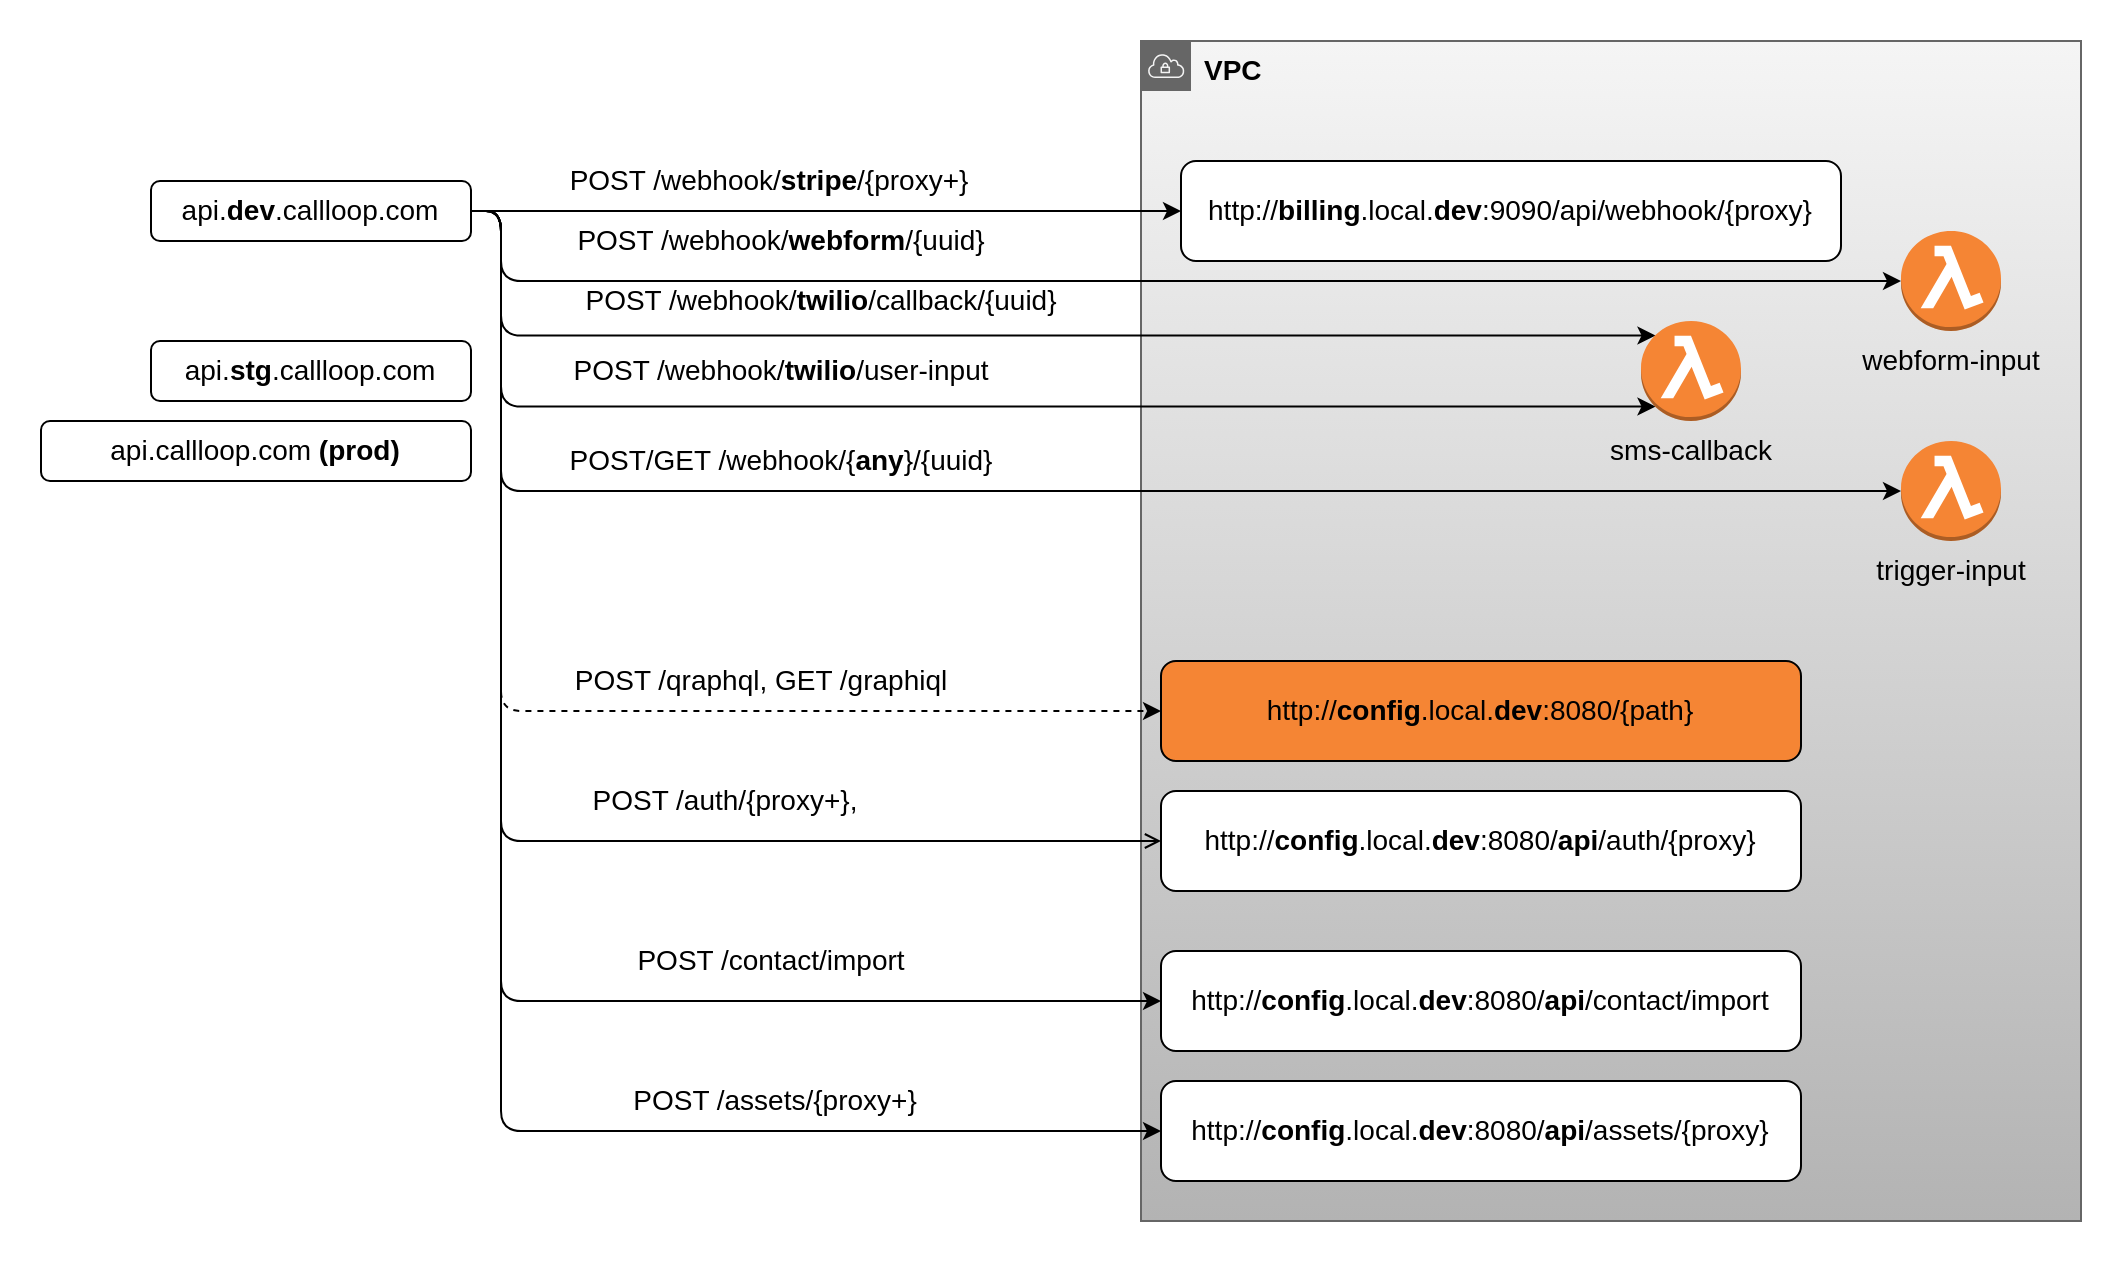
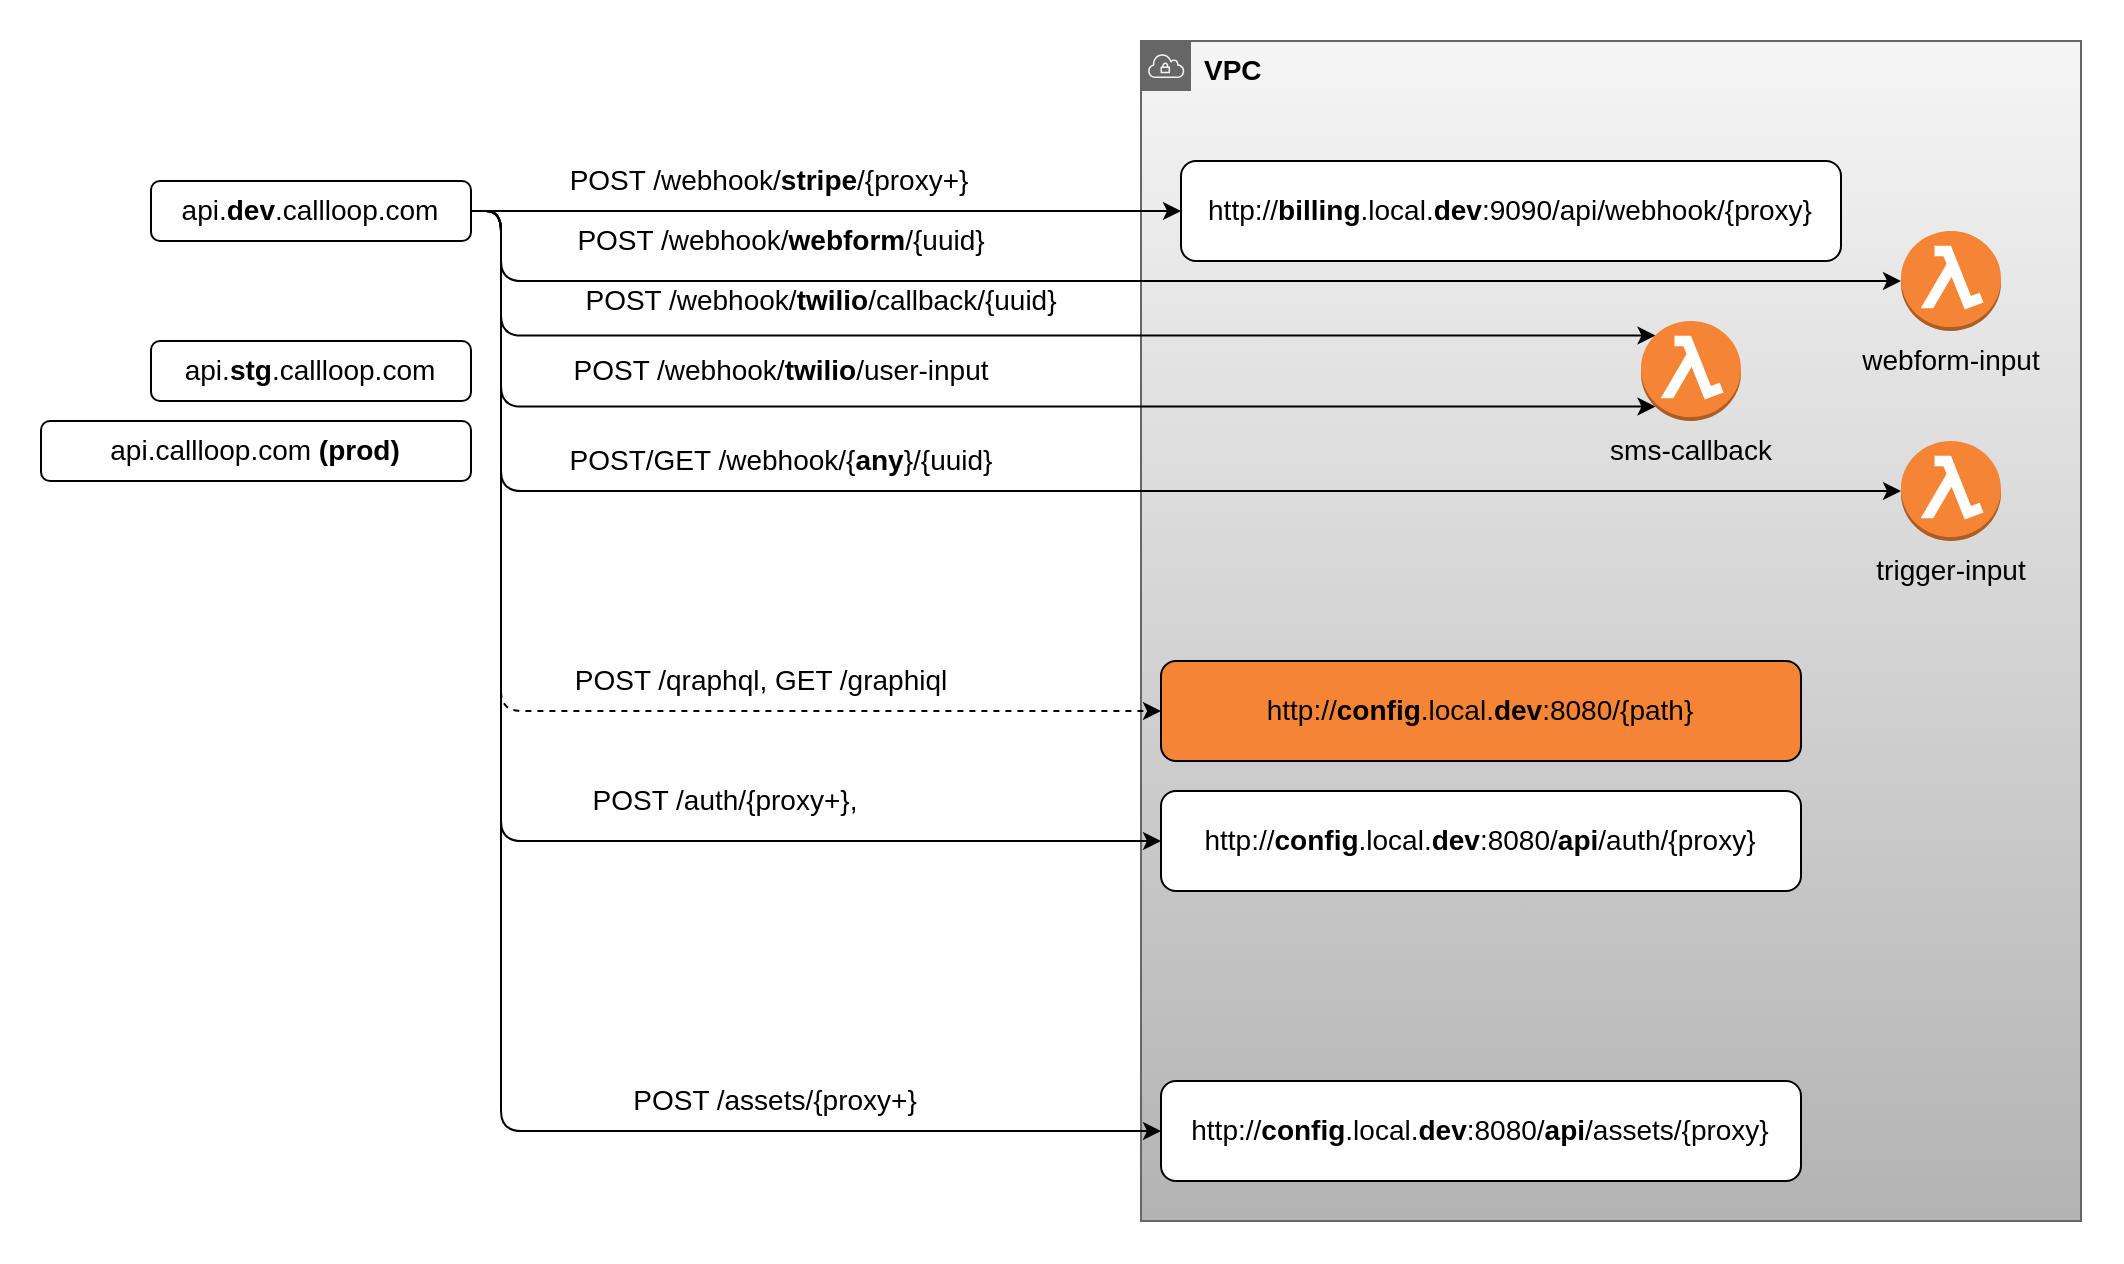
- <mxCell id="7" value="POST /auth/{proxy+}," style="edgeStyle=orthogonalEdgeStyle;rounded=1;orthogonalLoop=1;jettySize=auto;html=1;exitX=1;exitY=0.5;exitDx=0;exitDy=0;entryX=0;entryY=0.5;entryDx=0;entryDy=0;fontSize=14;align=center;spacingLeft=0;verticalAlign=middle;horizontal=1;endArrow=open;" parent="1" source="11" target="19" edge="1"><mxGeometry x="0.339" y="20" relative="1" as="geometry"><Array as="points"><mxPoint x="250" y="105" /><mxPoint x="250" y="420" /></Array><mxPoint as="offset" /></mxGeometry></mxCell>
+ <mxCell id="7" value="POST /auth/{proxy+}," style="edgeStyle=orthogonalEdgeStyle;rounded=1;orthogonalLoop=1;jettySize=auto;html=1;exitX=1;exitY=0.5;exitDx=0;exitDy=0;entryX=0;entryY=0.5;entryDx=0;entryDy=0;fontSize=14;align=center;spacingLeft=0;verticalAlign=middle;horizontal=1;" parent="1" source="11" target="19" edge="1"><mxGeometry x="0.339" y="20" relative="1" as="geometry"><Array as="points"><mxPoint x="250" y="105" /><mxPoint x="250" y="420" /></Array><mxPoint as="offset" /></mxGeometry></mxCell>
- <mxCell id="8" value="POST /contact/import" style="edgeStyle=orthogonalEdgeStyle;rounded=1;orthogonalLoop=1;jettySize=auto;html=1;exitX=1;exitY=0.5;exitDx=0;exitDy=0;entryX=0;entryY=0.5;entryDx=0;entryDy=0;fontSize=14;align=center;spacingLeft=0;verticalAlign=middle;horizontal=1;" parent="1" source="11" target="20" edge="1"><mxGeometry x="0.474" y="20" relative="1" as="geometry"><Array as="points"><mxPoint x="250" y="105" /><mxPoint x="250" y="500" /></Array><mxPoint as="offset" /></mxGeometry></mxCell>
- <mxCell id="20" value="http://&lt;b&gt;config&lt;/b&gt;.local.&lt;b&gt;dev&lt;/b&gt;:8080/&lt;b&gt;api&lt;/b&gt;/contact/import" style="rounded=1;whiteSpace=wrap;html=1;fontSize=14;" parent="1" vertex="1"><mxGeometry x="580" y="475" width="320" height="50" as="geometry" /></mxCell>
